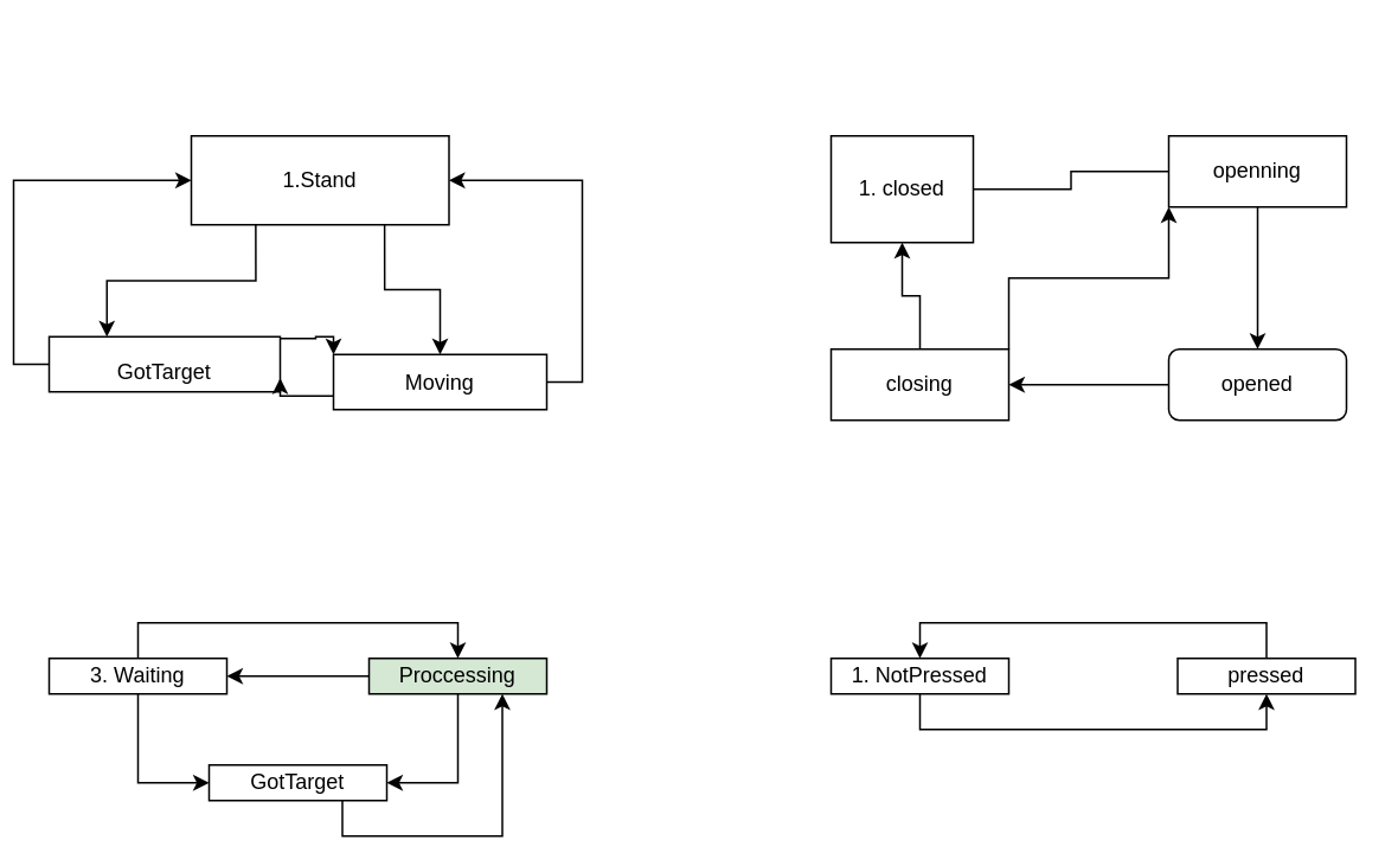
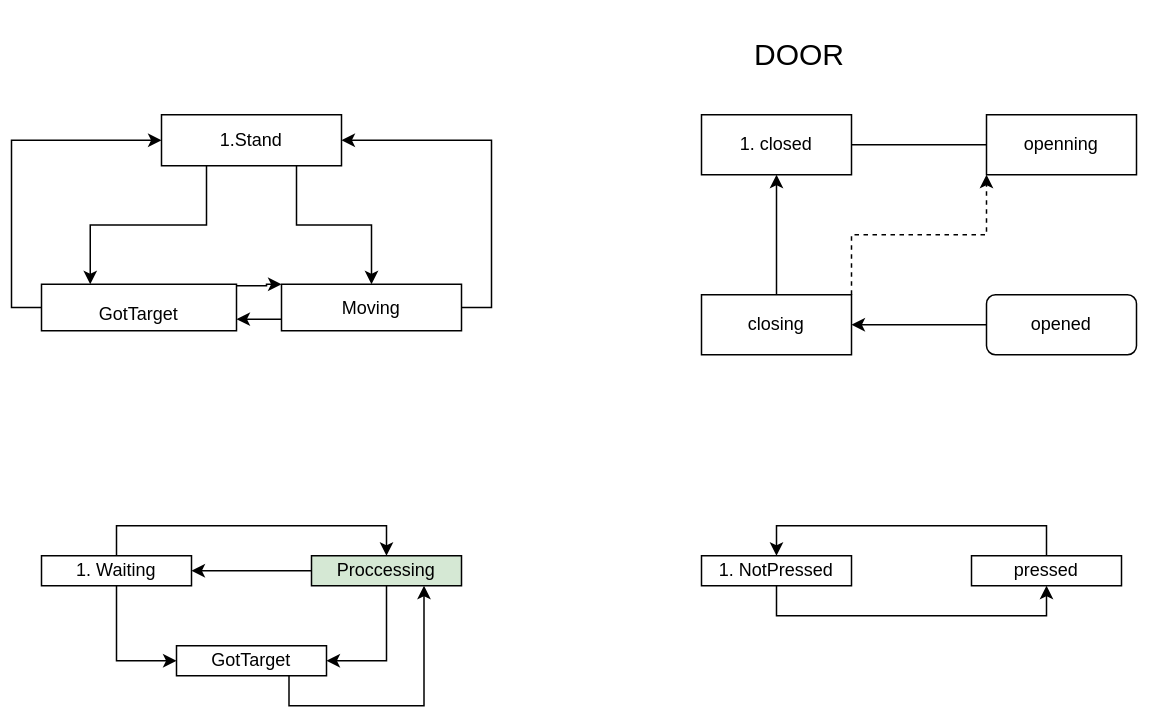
+ <mxCell id="11" value="DOOR" style="text;html=1;align=center;verticalAlign=middle;resizable=0;points=[];autosize=1;fontSize=20;" parent="1" vertex="1"><mxGeometry x="485" y="20" width="80" height="30" as="geometry" /></mxCell>
- <mxCell id="14" value="1.Stand" style="rounded=0;whiteSpace=wrap;html=1;fontSize=12;" parent="1" vertex="1"><mxGeometry x="100" y="76" width="145" height="50" as="geometry" /></mxCell>
+ <mxCell id="14" value="1.Stand" style="rounded=0;whiteSpace=wrap;html=1;fontSize=12;" parent="1" vertex="1"><mxGeometry x="100" y="76" width="120" height="34" as="geometry" /></mxCell>
- <mxCell id="3" value="1. closed" style="rounded=0;whiteSpace=wrap;html=1;" parent="1" vertex="1"><mxGeometry x="460" y="76" width="80" height="60" as="geometry" /></mxCell>
+ <mxCell id="3" value="1. closed" style="rounded=0;whiteSpace=wrap;html=1;" parent="1" vertex="1"><mxGeometry x="460" y="76" width="100" height="40" as="geometry" /></mxCell>
- <mxCell id="7" style="edgeStyle=orthogonalEdgeStyle;rounded=0;orthogonalLoop=1;jettySize=auto;html=1;entryX=0.5;entryY=0;entryDx=0;entryDy=0;" parent="1" source="8" target="10" edge="1"><mxGeometry relative="1" as="geometry" /></mxCell>
- <mxCell id="5" style="edgeStyle=orthogonalEdgeStyle;rounded=0;orthogonalLoop=1;jettySize=auto;html=1;exitX=1;exitY=0;exitDx=0;exitDy=0;entryX=0;entryY=1;entryDx=0;entryDy=0;" parent="1" source="6" target="8" edge="1"><mxGeometry relative="1" as="geometry" /></mxCell>
+ <mxCell id="5" style="edgeStyle=orthogonalEdgeStyle;rounded=0;orthogonalLoop=1;jettySize=auto;html=1;exitX=1;exitY=0;exitDx=0;exitDy=0;entryX=0;entryY=1;entryDx=0;entryDy=0;dashed=1;" parent="1" source="6" target="8" edge="1"><mxGeometry relative="1" as="geometry" /></mxCell>
- <mxCell id="20" value="Moving" style="rounded=0;whiteSpace=wrap;html=1;fontSize=12;" parent="1" vertex="1"><mxGeometry x="180" y="199" width="120" height="31" as="geometry" /></mxCell>
+ <mxCell id="20" value="Moving" style="rounded=0;whiteSpace=wrap;html=1;fontSize=12;" parent="1" vertex="1"><mxGeometry x="180" y="189" width="120" height="31" as="geometry" /></mxCell>
- <mxCell id="23" value="3. Waiting" style="rounded=0;whiteSpace=wrap;html=1;fontSize=12;" parent="1" vertex="1"><mxGeometry x="20" y="370" width="100" height="20" as="geometry" /></mxCell>
+ <mxCell id="23" value="1. Waiting" style="rounded=0;whiteSpace=wrap;html=1;fontSize=12;" parent="1" vertex="1"><mxGeometry x="20" y="370" width="100" height="20" as="geometry" /></mxCell>
- <mxCell id="30" value="pressed" style="rounded=0;whiteSpace=wrap;html=1;" parent="1" vertex="1"><mxGeometry x="655" y="370" width="100" height="20" as="geometry" /></mxCell>
+ <mxCell id="30" value="pressed" style="rounded=0;whiteSpace=wrap;html=1;" parent="1" vertex="1"><mxGeometry x="640" y="370" width="100" height="20" as="geometry" /></mxCell>
